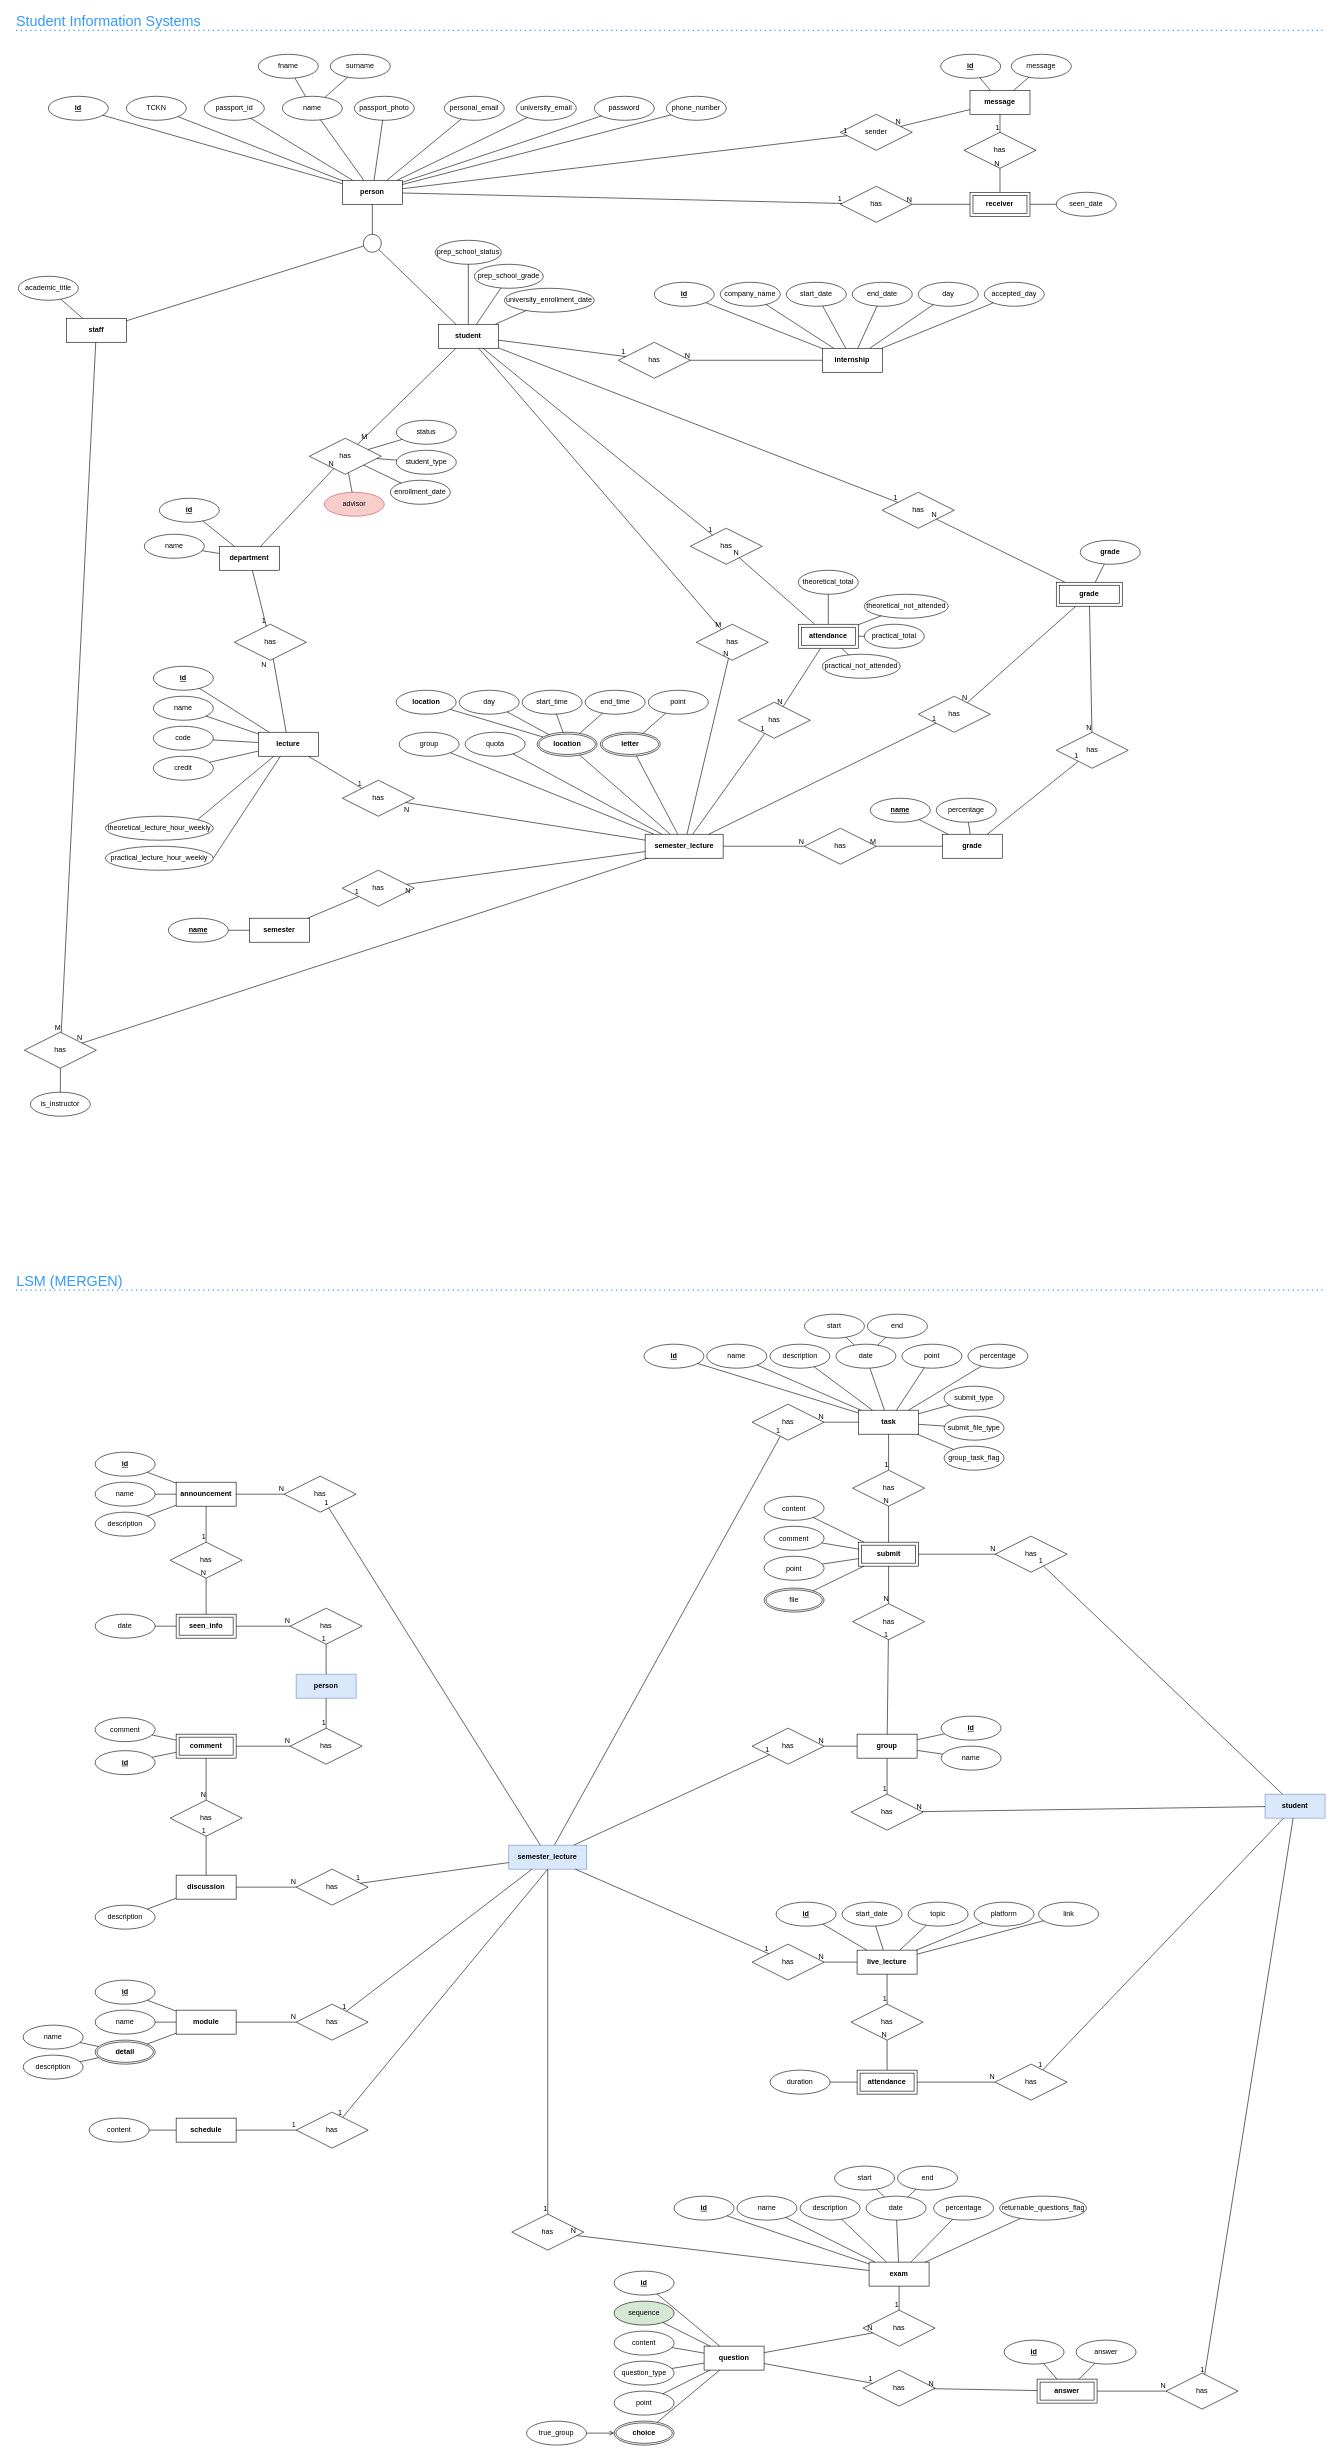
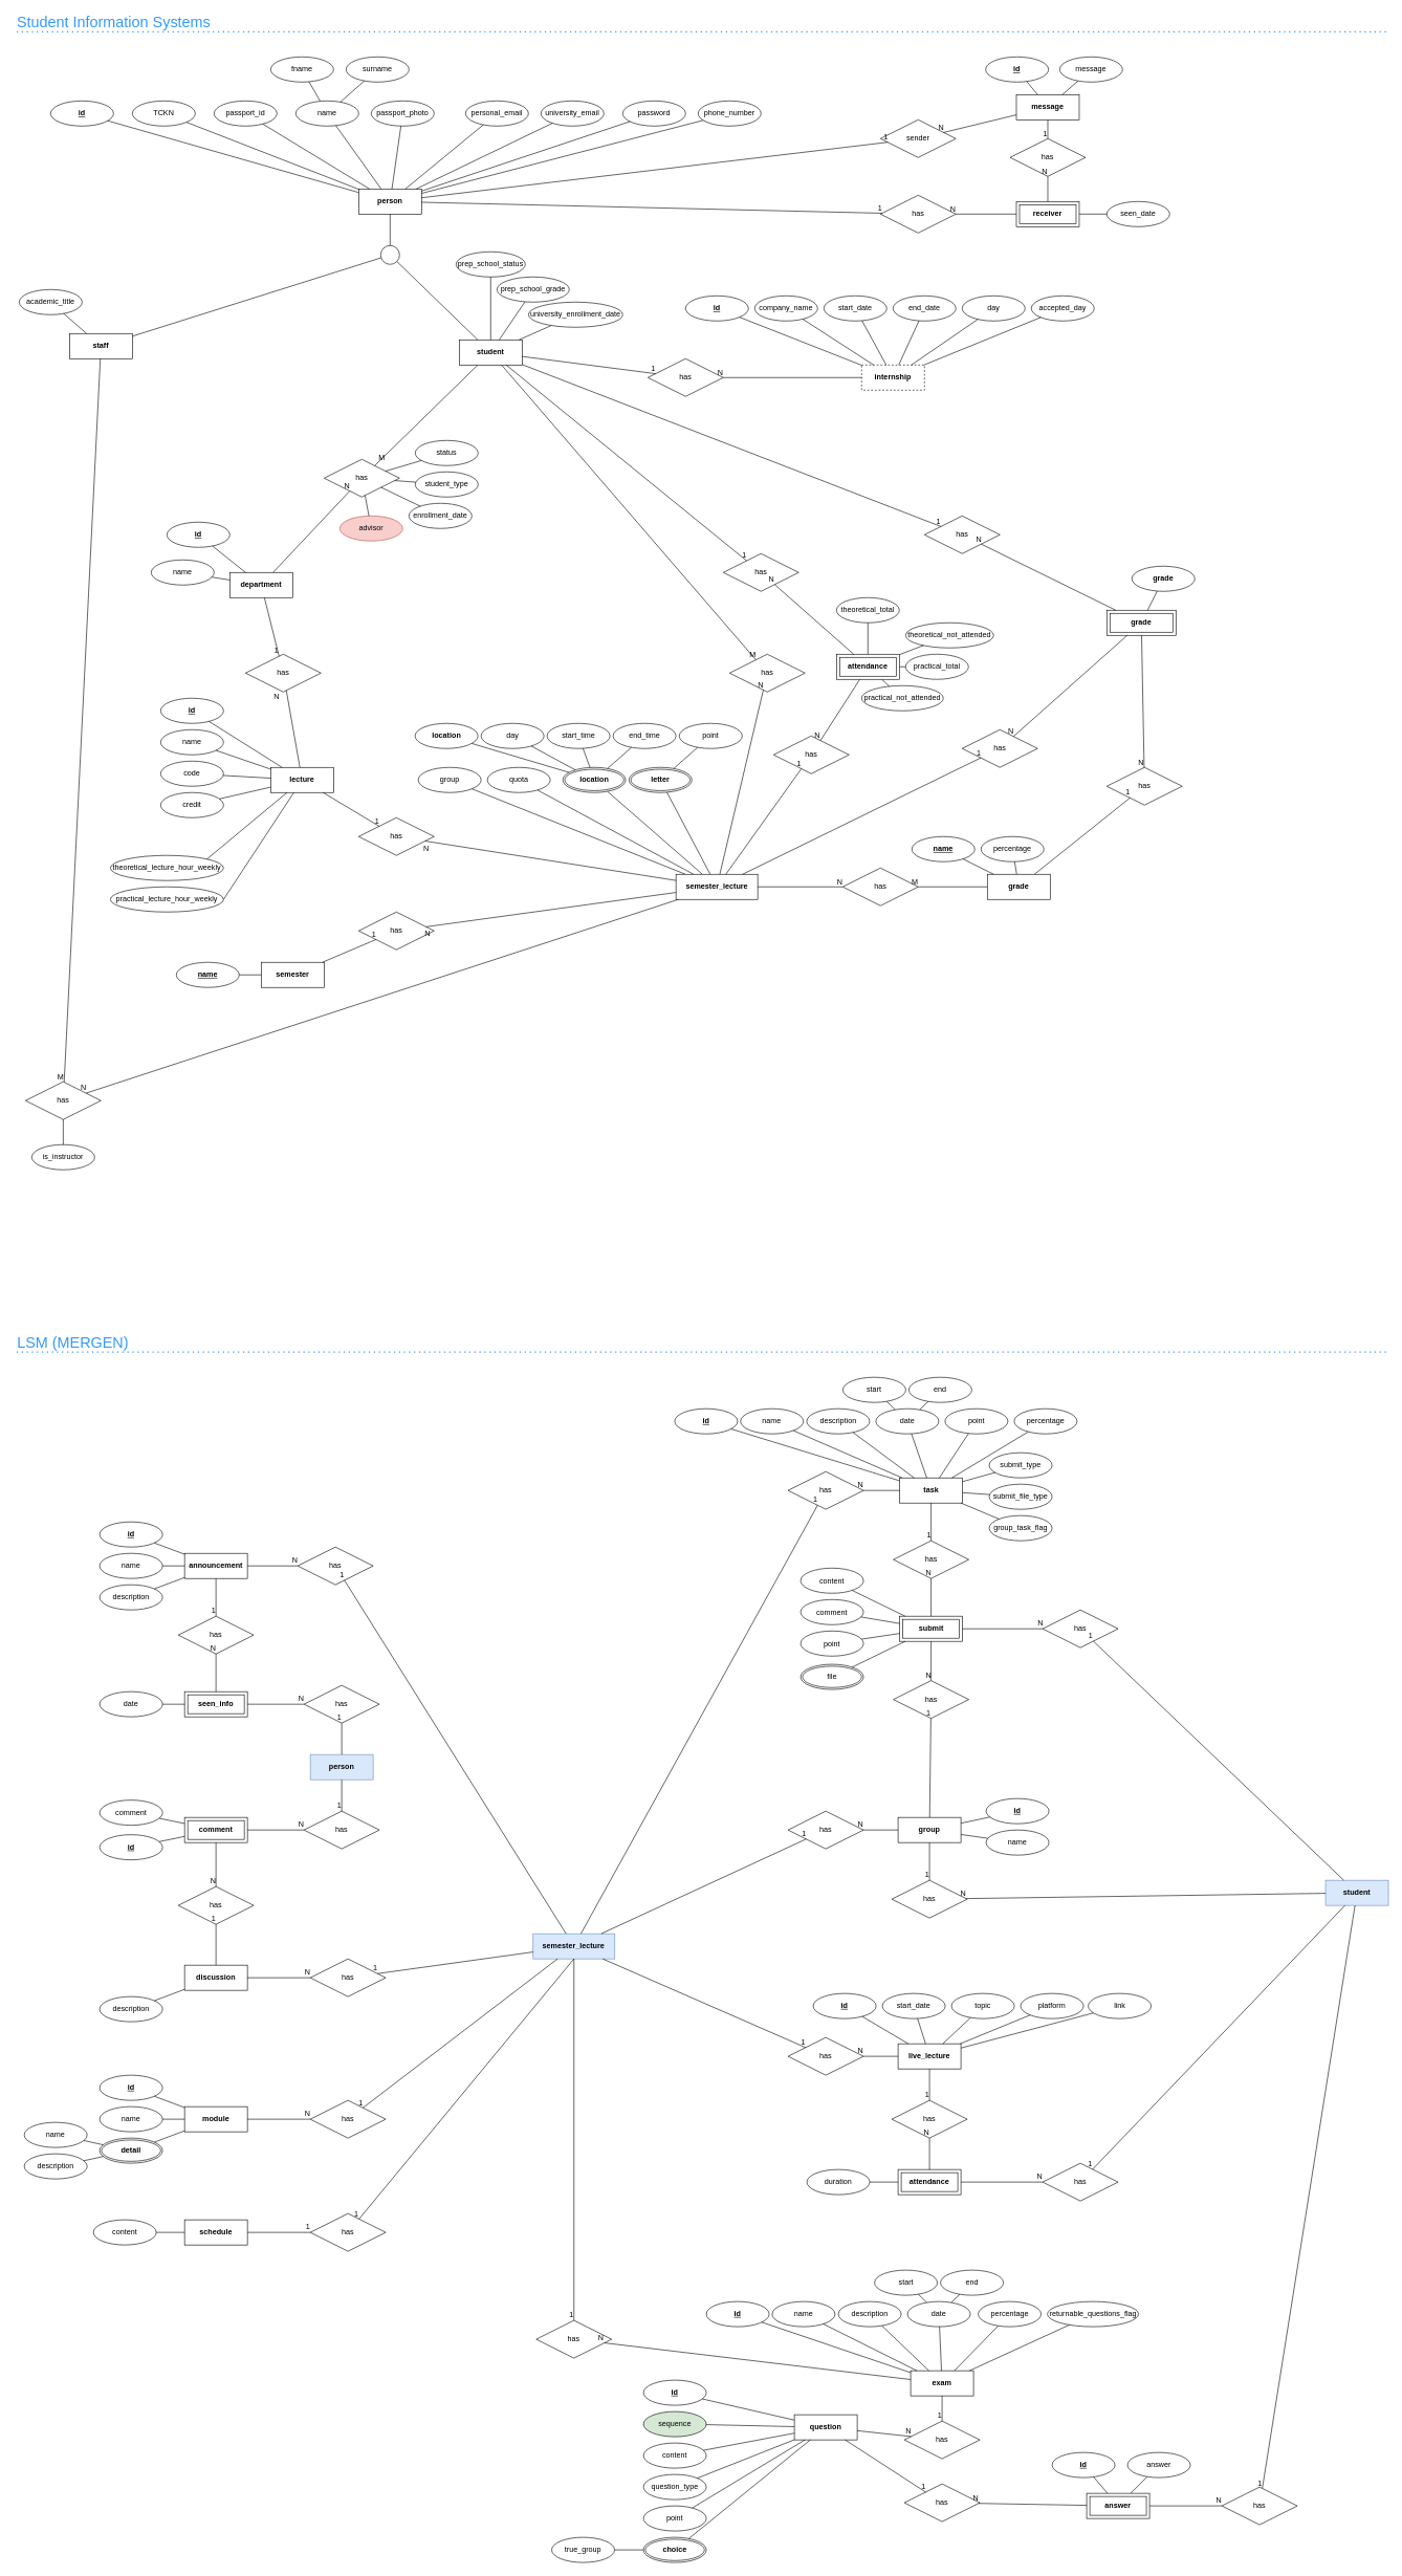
- <mxCell id="55" value="&lt;span style=&quot;font-weight: 700&quot;&gt;internship&lt;/span&gt;" style="whiteSpace=wrap;html=1;align=center;strokeColor=#000000;fillColor=#ffffff;" parent="1" vertex="1"><mxGeometry x="1370" y="580" width="100" height="40" as="geometry" /></mxCell>
+ <mxCell id="55" value="&lt;span style=&quot;font-weight: 700&quot;&gt;internship&lt;/span&gt;" style="whiteSpace=wrap;html=1;align=center;strokeColor=#000000;fillColor=#ffffff;dashed=1;" parent="1" vertex="1"><mxGeometry x="1370" y="580" width="100" height="40" as="geometry" /></mxCell>
- <mxCell id="381" value="&lt;span style=&quot;font-weight: 700&quot;&gt;question&lt;/span&gt;" style="whiteSpace=wrap;html=1;align=center;" vertex="1" parent="1"><mxGeometry x="1173" y="3910" width="100" height="40" as="geometry" /></mxCell>
+ <mxCell id="381" value="&lt;span style=&quot;font-weight: 700&quot;&gt;question&lt;/span&gt;" style="whiteSpace=wrap;html=1;align=center;" vertex="1" parent="1"><mxGeometry x="1263" y="3840" width="100" height="40" as="geometry" /></mxCell>
- <mxCell id="392" value="" style="endArrow=open;html=1;rounded=0;" edge="1" parent="1" source="391" target="378"><mxGeometry relative="1" as="geometry"><mxPoint x="953" y="4090" as="sourcePoint" /><mxPoint x="1113" y="4090" as="targetPoint" /></mxGeometry></mxCell>
+ <mxCell id="392" value="" style="endArrow=none;html=1;rounded=0;" edge="1" parent="1" source="391" target="378"><mxGeometry relative="1" as="geometry"><mxPoint x="953" y="4090" as="sourcePoint" /><mxPoint x="1113" y="4090" as="targetPoint" /></mxGeometry></mxCell>
